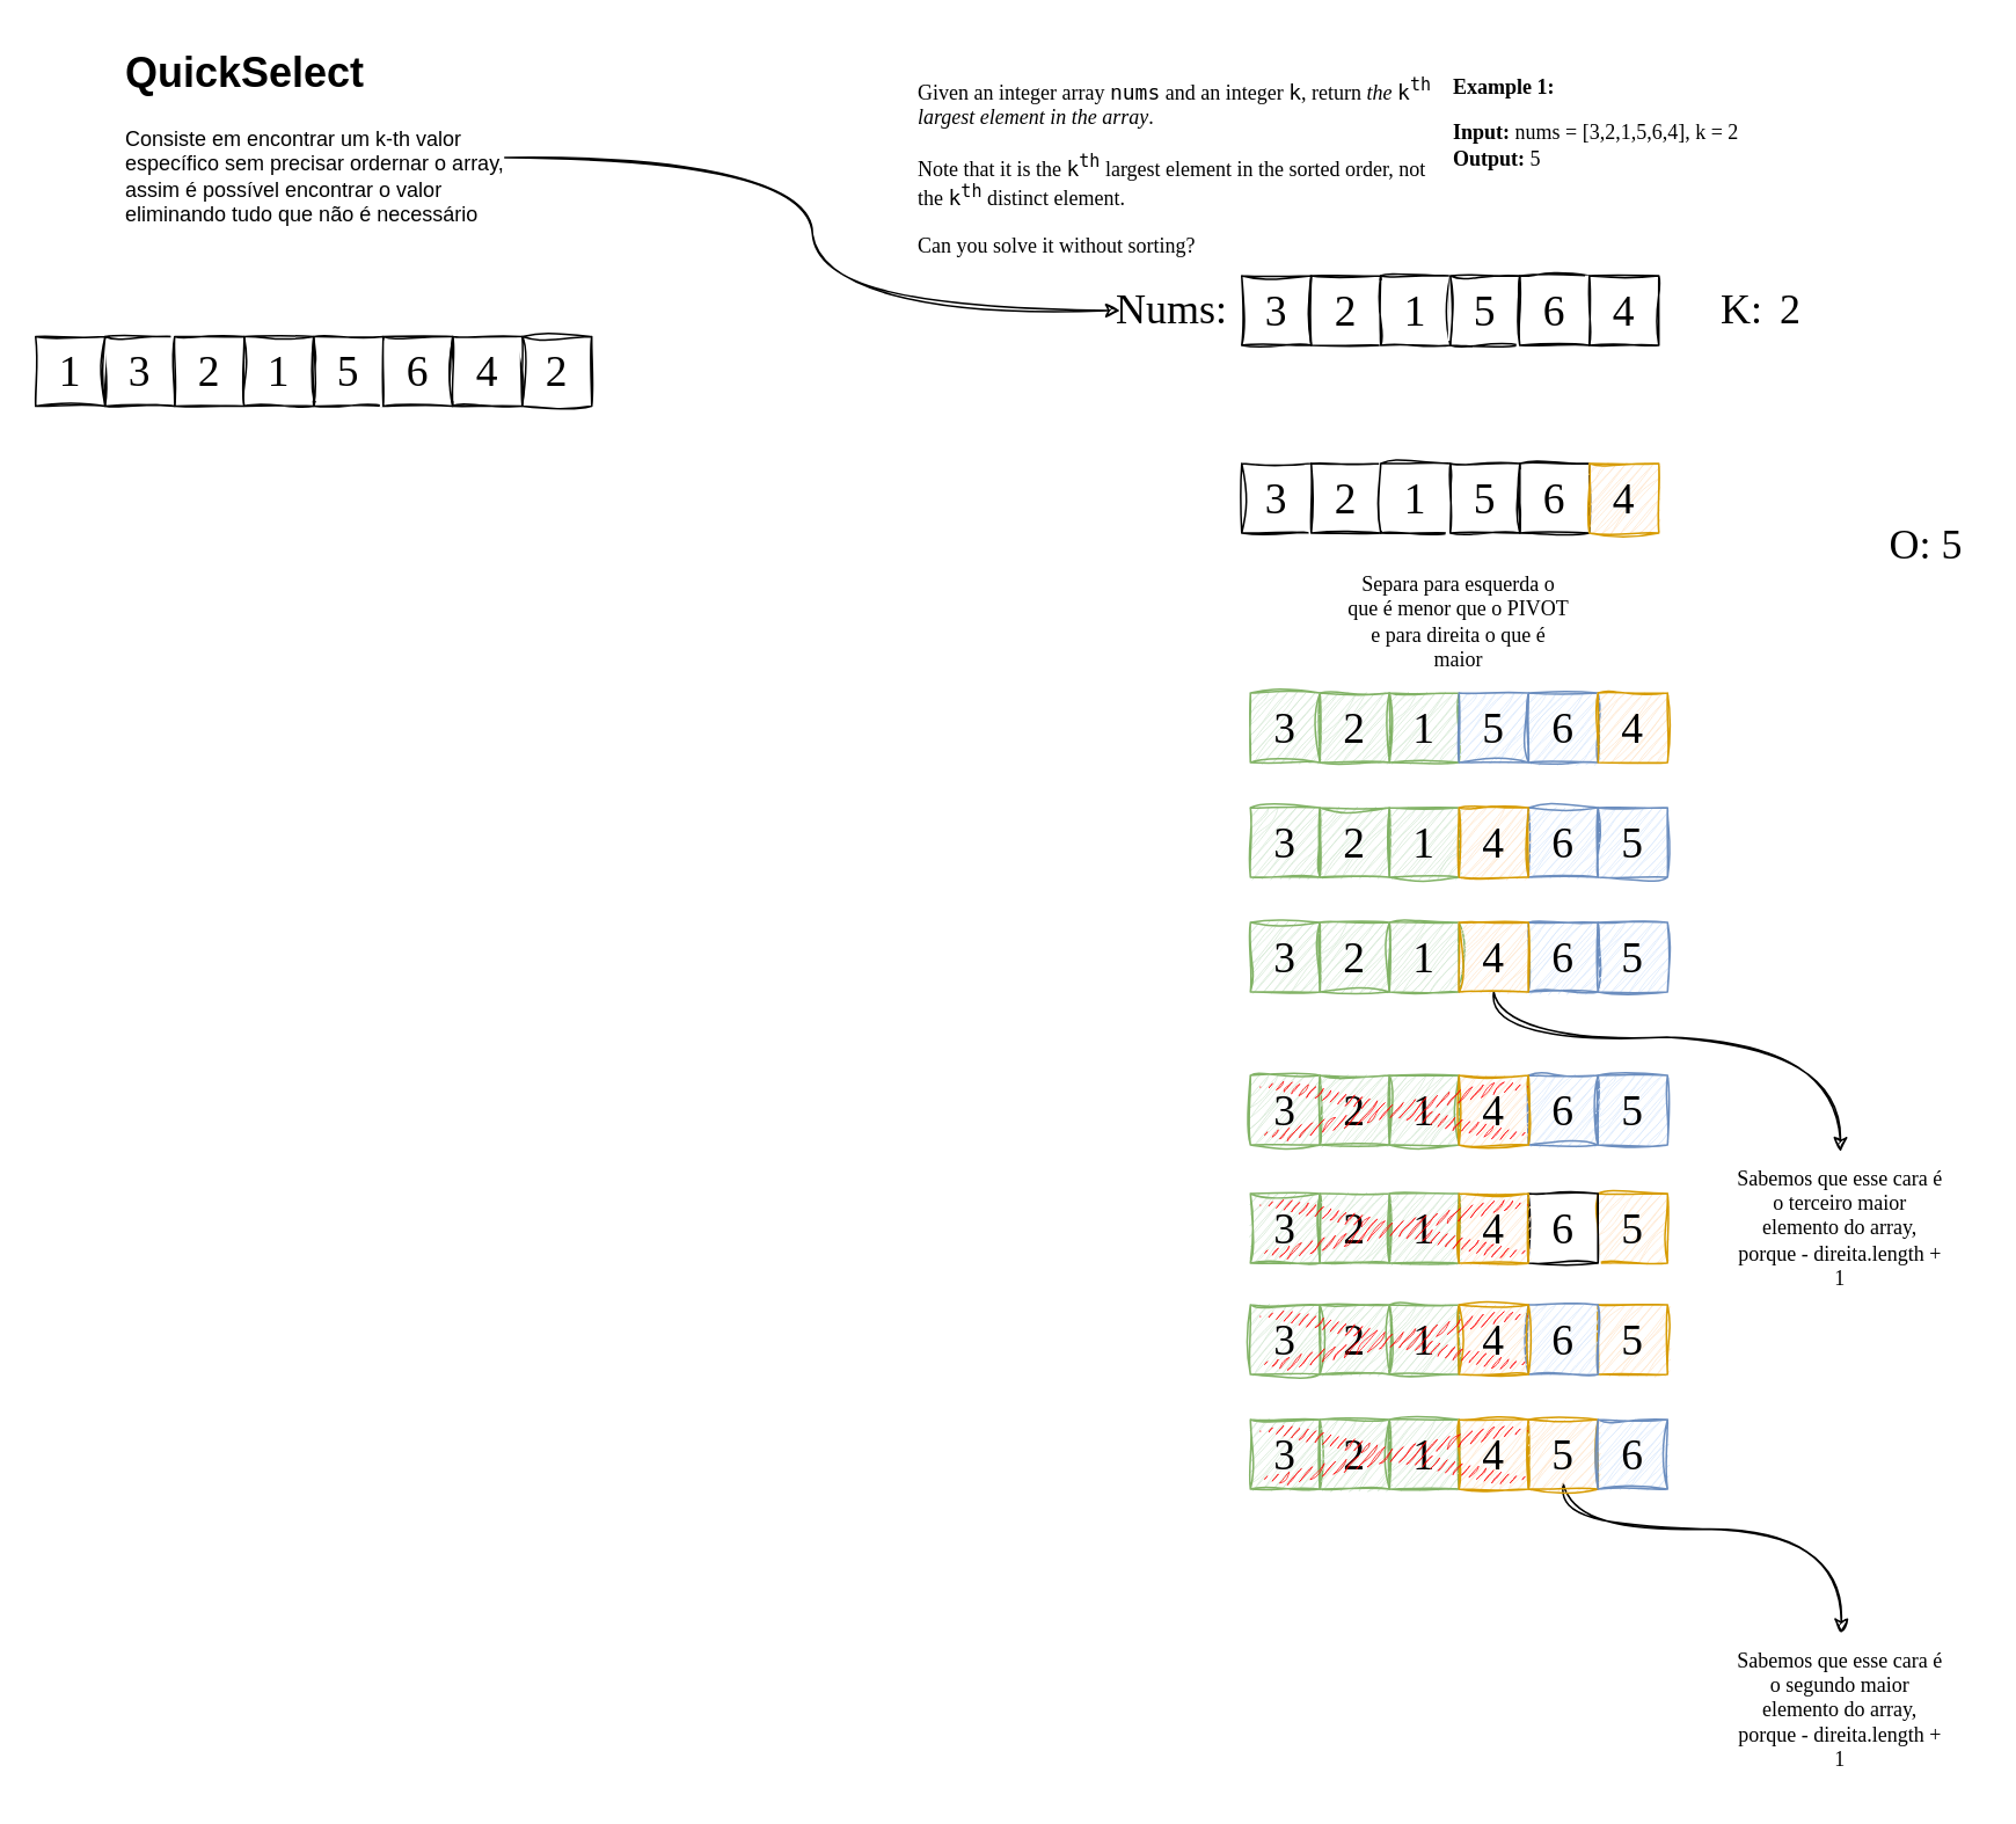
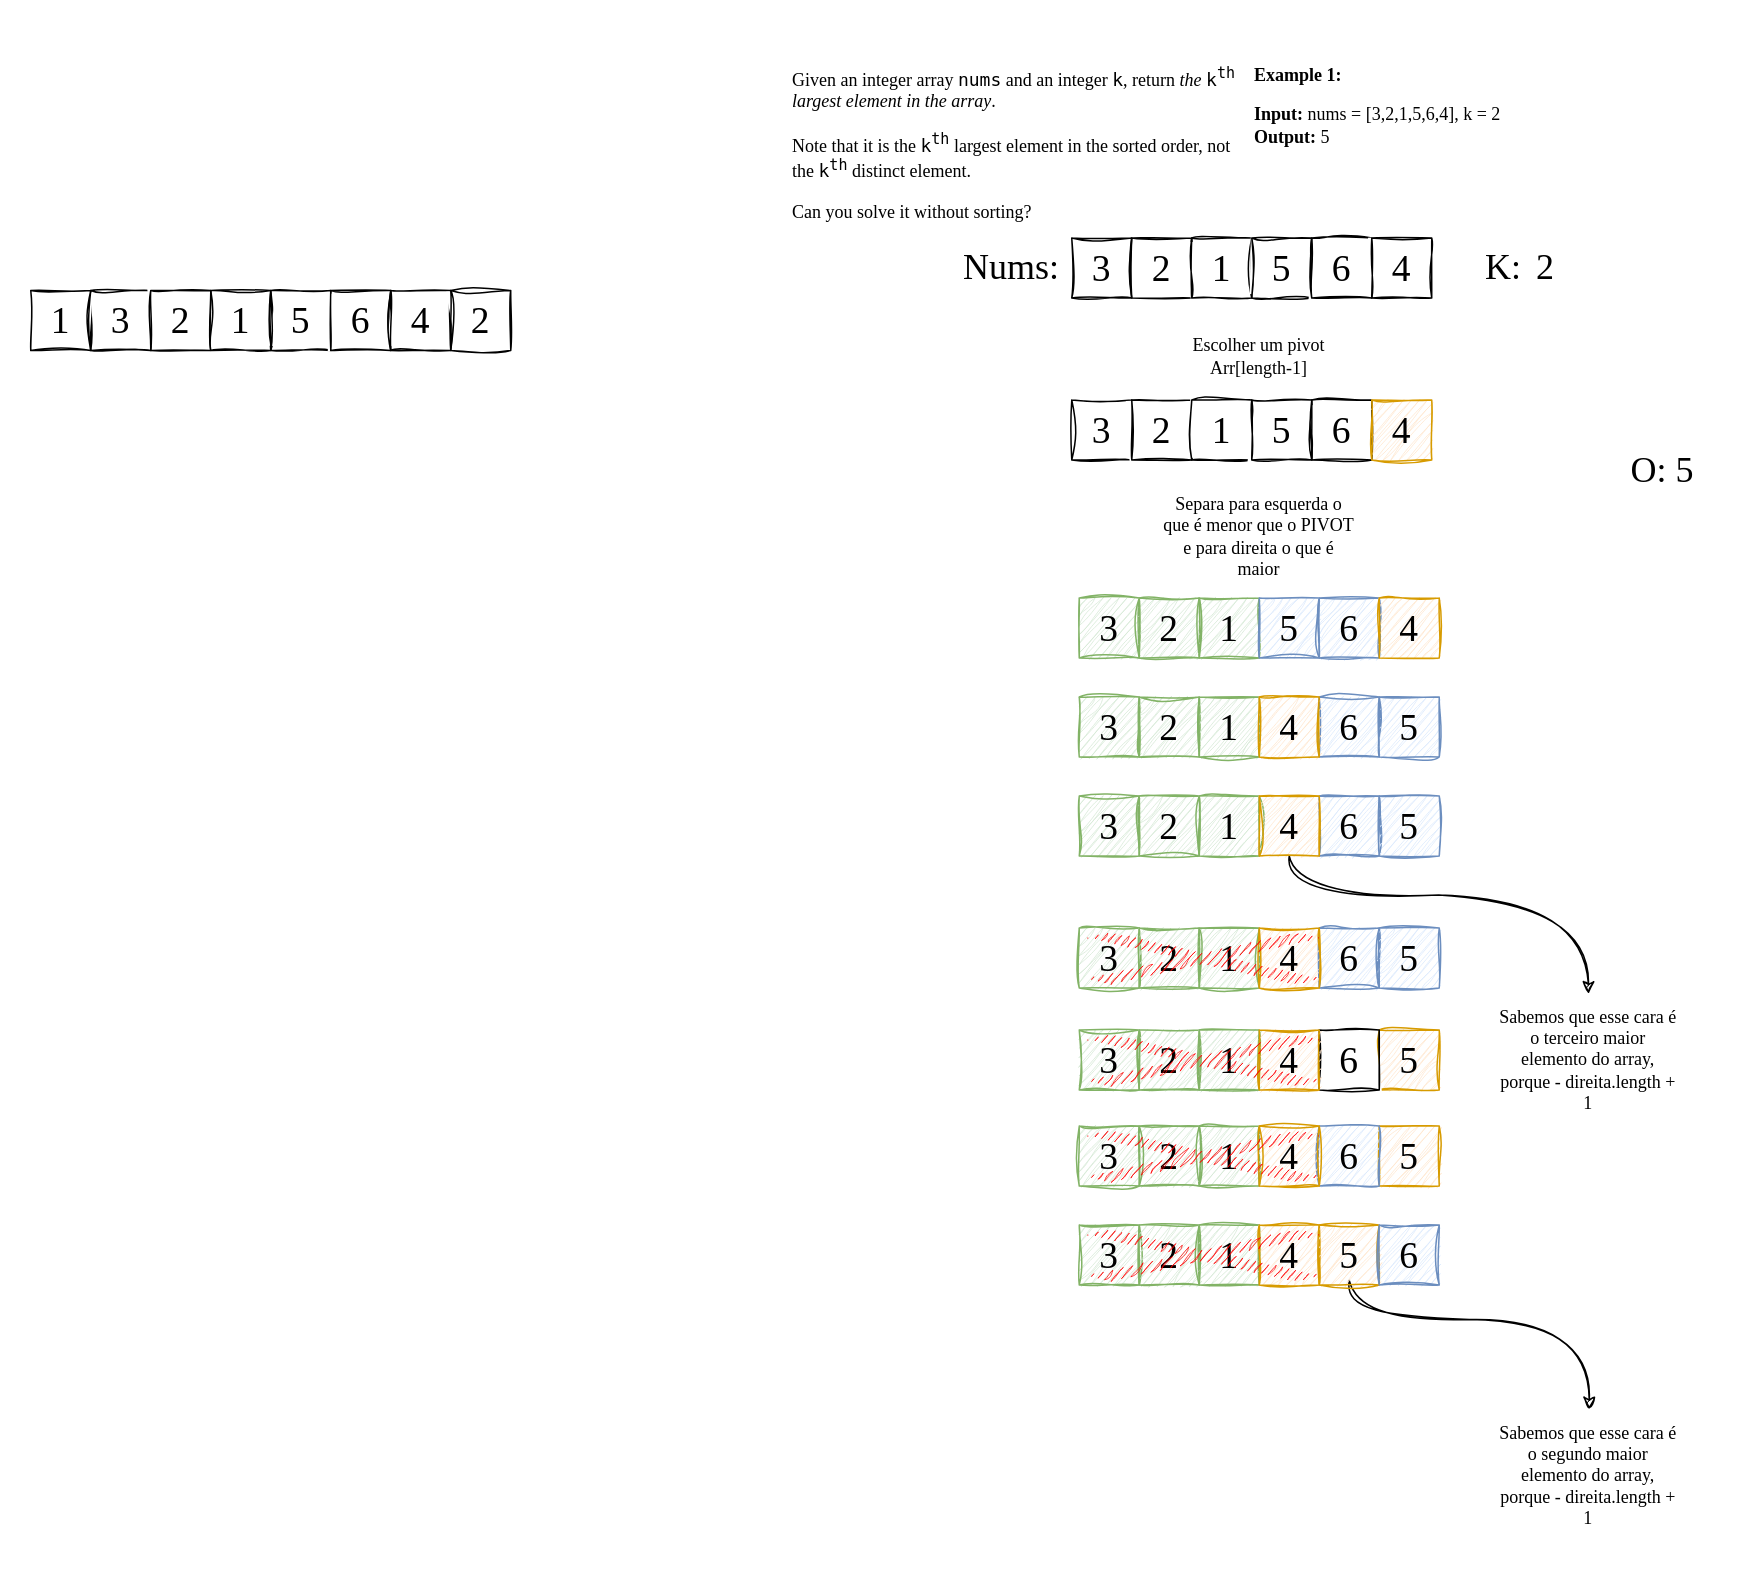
- <mxCell id="15" value="&lt;h1 style=&quot;margin-top: 0px;&quot;&gt;QuickSelect&lt;br&gt;&lt;/h1&gt;&lt;p&gt;Consiste em encontrar um k-th valor específico sem precisar ordernar o array, assim é possível encontrar o valor eliminando tudo que não é necessário&lt;br&gt;&lt;/p&gt;" style="text;html=1;whiteSpace=wrap;overflow=hidden;rounded=0;sketch=1;curveFitting=1;jiggle=2;" parent="1" vertex="1"><mxGeometry x="70" y="20.5" width="220" height="139" as="geometry" /></mxCell>
- <mxCell id="14" style="edgeStyle=orthogonalEdgeStyle;rounded=0;orthogonalLoop=1;jettySize=auto;html=1;entryX=0;entryY=0.5;entryDx=0;entryDy=0;curved=1;sketch=1;curveFitting=1;jiggle=2;" parent="1" source="15" target="9" edge="1"><mxGeometry relative="1" as="geometry" /></mxCell>
+ <mxCell id="29" value="&lt;div&gt;&lt;font data-font-src=&quot;https://fonts.googleapis.com/css?family=Caveat&quot; face=&quot;Caveat&quot;&gt;Escolher um pivot&lt;/font&gt;&lt;/div&gt;&lt;div&gt;&lt;font data-font-src=&quot;https://fonts.googleapis.com/css?family=Caveat&quot; face=&quot;Caveat&quot;&gt;Arr[length-1]&lt;br&gt;&lt;/font&gt;&lt;/div&gt;" style="text;html=1;align=center;verticalAlign=middle;whiteSpace=wrap;rounded=0;sketch=1;curveFitting=1;jiggle=2;" parent="1" vertex="1"><mxGeometry x="774" y="222" width="130" height="30" as="geometry" /></mxCell>
